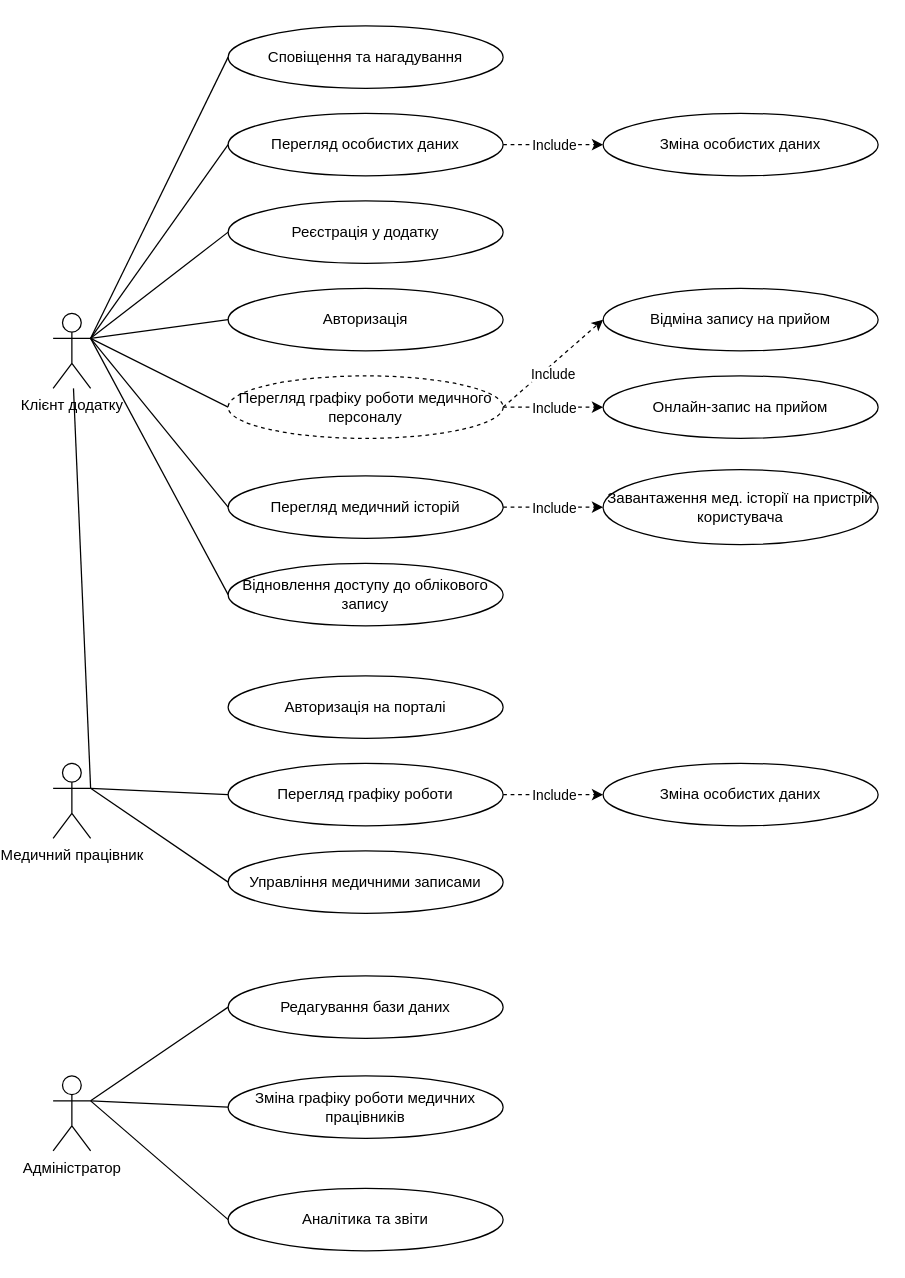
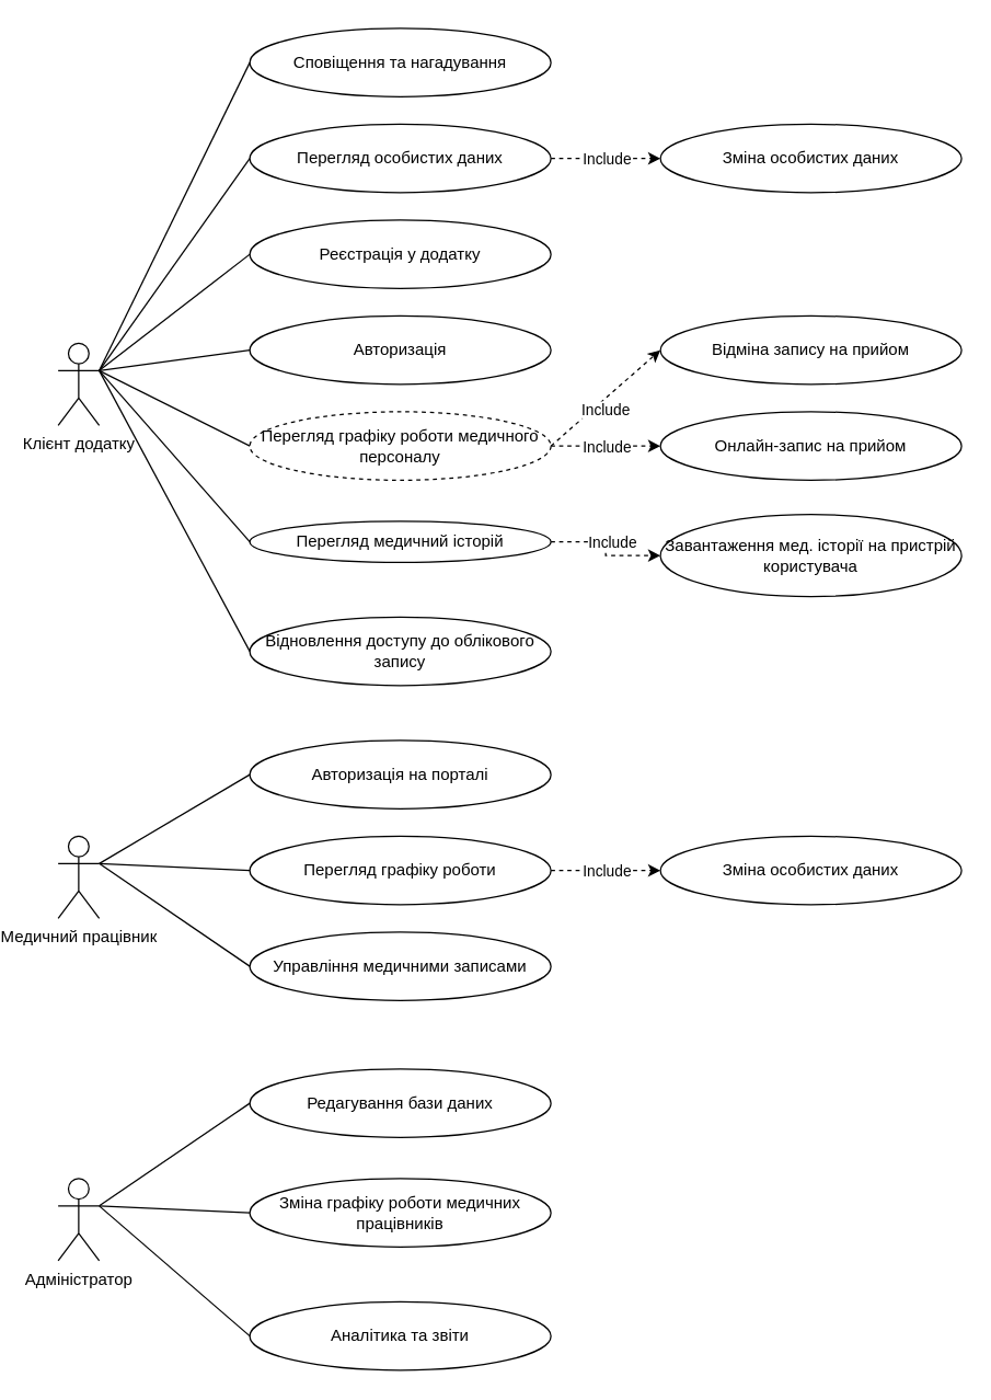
- <mxCell id="10" value="Перегляд медичний історій" style="ellipse;whiteSpace=wrap;html=1;" vertex="1" parent="1"><mxGeometry x="160" y="380" width="220" height="50" as="geometry" /></mxCell>
+ <mxCell id="10" value="Перегляд медичний історій" style="ellipse;whiteSpace=wrap;html=1;" vertex="1" parent="1"><mxGeometry x="160" y="380" width="220" height="30" as="geometry" /></mxCell>
- <mxCell id="35" style="rounded=0;orthogonalLoop=1;jettySize=auto;html=1;exitX=1;exitY=0.333;exitDx=0;exitDy=0;exitPerimeter=0;endArrow=none;endFill=0;" edge="1" parent="1" source="27" target="3"><mxGeometry relative="1" as="geometry"><mxPoint x="60" y="800" as="sourcePoint" /><mxPoint x="170" y="645" as="targetPoint" /></mxGeometry></mxCell>
+ <mxCell id="35" style="rounded=0;orthogonalLoop=1;jettySize=auto;html=1;exitX=1;exitY=0.333;exitDx=0;exitDy=0;exitPerimeter=0;entryX=0;entryY=0.5;entryDx=0;entryDy=0;endArrow=none;endFill=0;" edge="1" parent="1" source="27" target="34"><mxGeometry relative="1" as="geometry"><mxPoint x="60" y="800" as="sourcePoint" /><mxPoint x="170" y="645" as="targetPoint" /></mxGeometry></mxCell>
